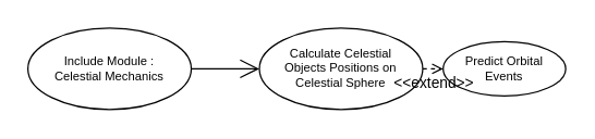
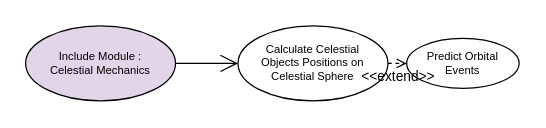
- <mxCell id="2" value="Include Module :&lt;div&gt;Celestial Mechanics&lt;/div&gt;" style="ellipse;whiteSpace=wrap;html=1;fontSize=9;" vertex="1" parent="1"><mxGeometry x="20" y="20" width="120" height="60" as="geometry" /></mxCell>
+ <mxCell id="2" value="Include Module :&lt;div&gt;Celestial Mechanics&lt;/div&gt;" style="ellipse;whiteSpace=wrap;html=1;fontSize=9;fillColor=#e1d5e7;" vertex="1" parent="1"><mxGeometry x="20" y="20" width="120" height="60" as="geometry" /></mxCell>
